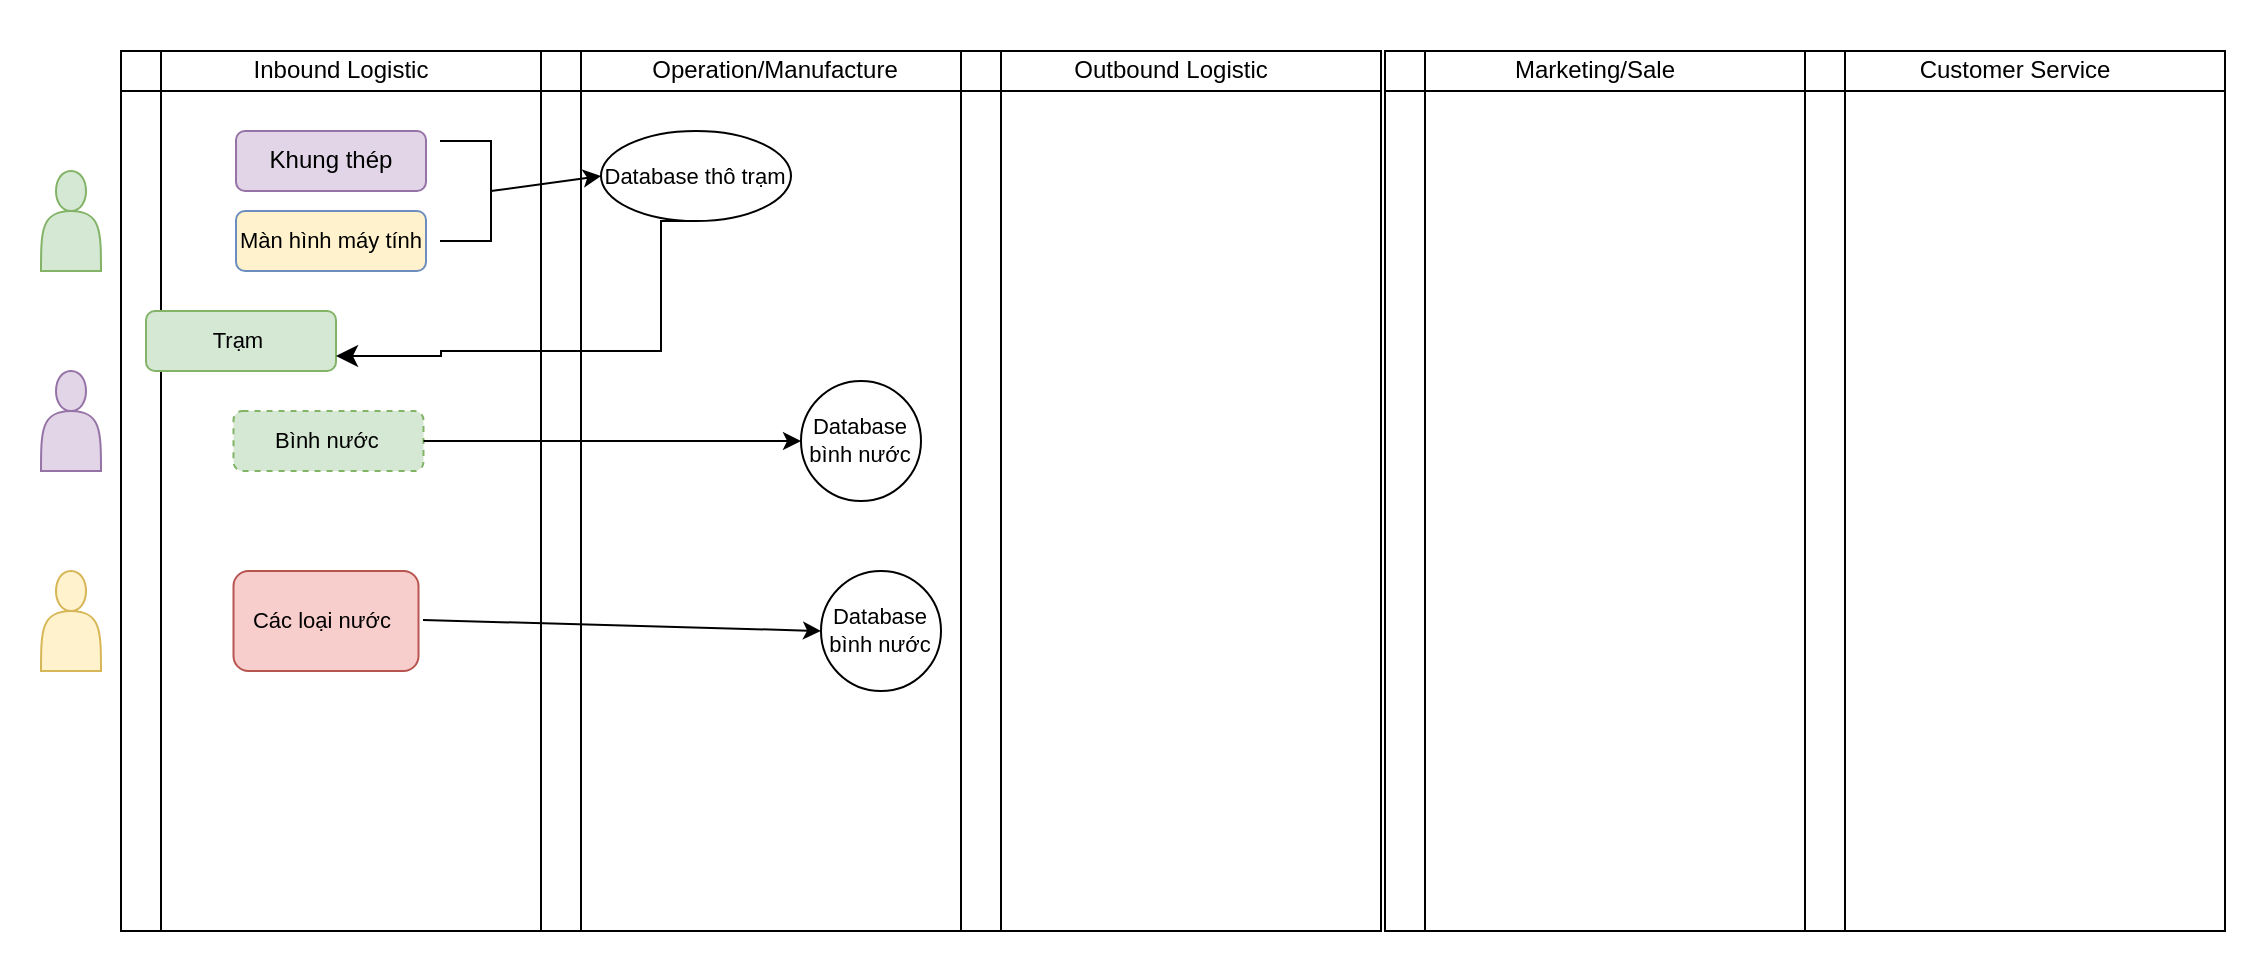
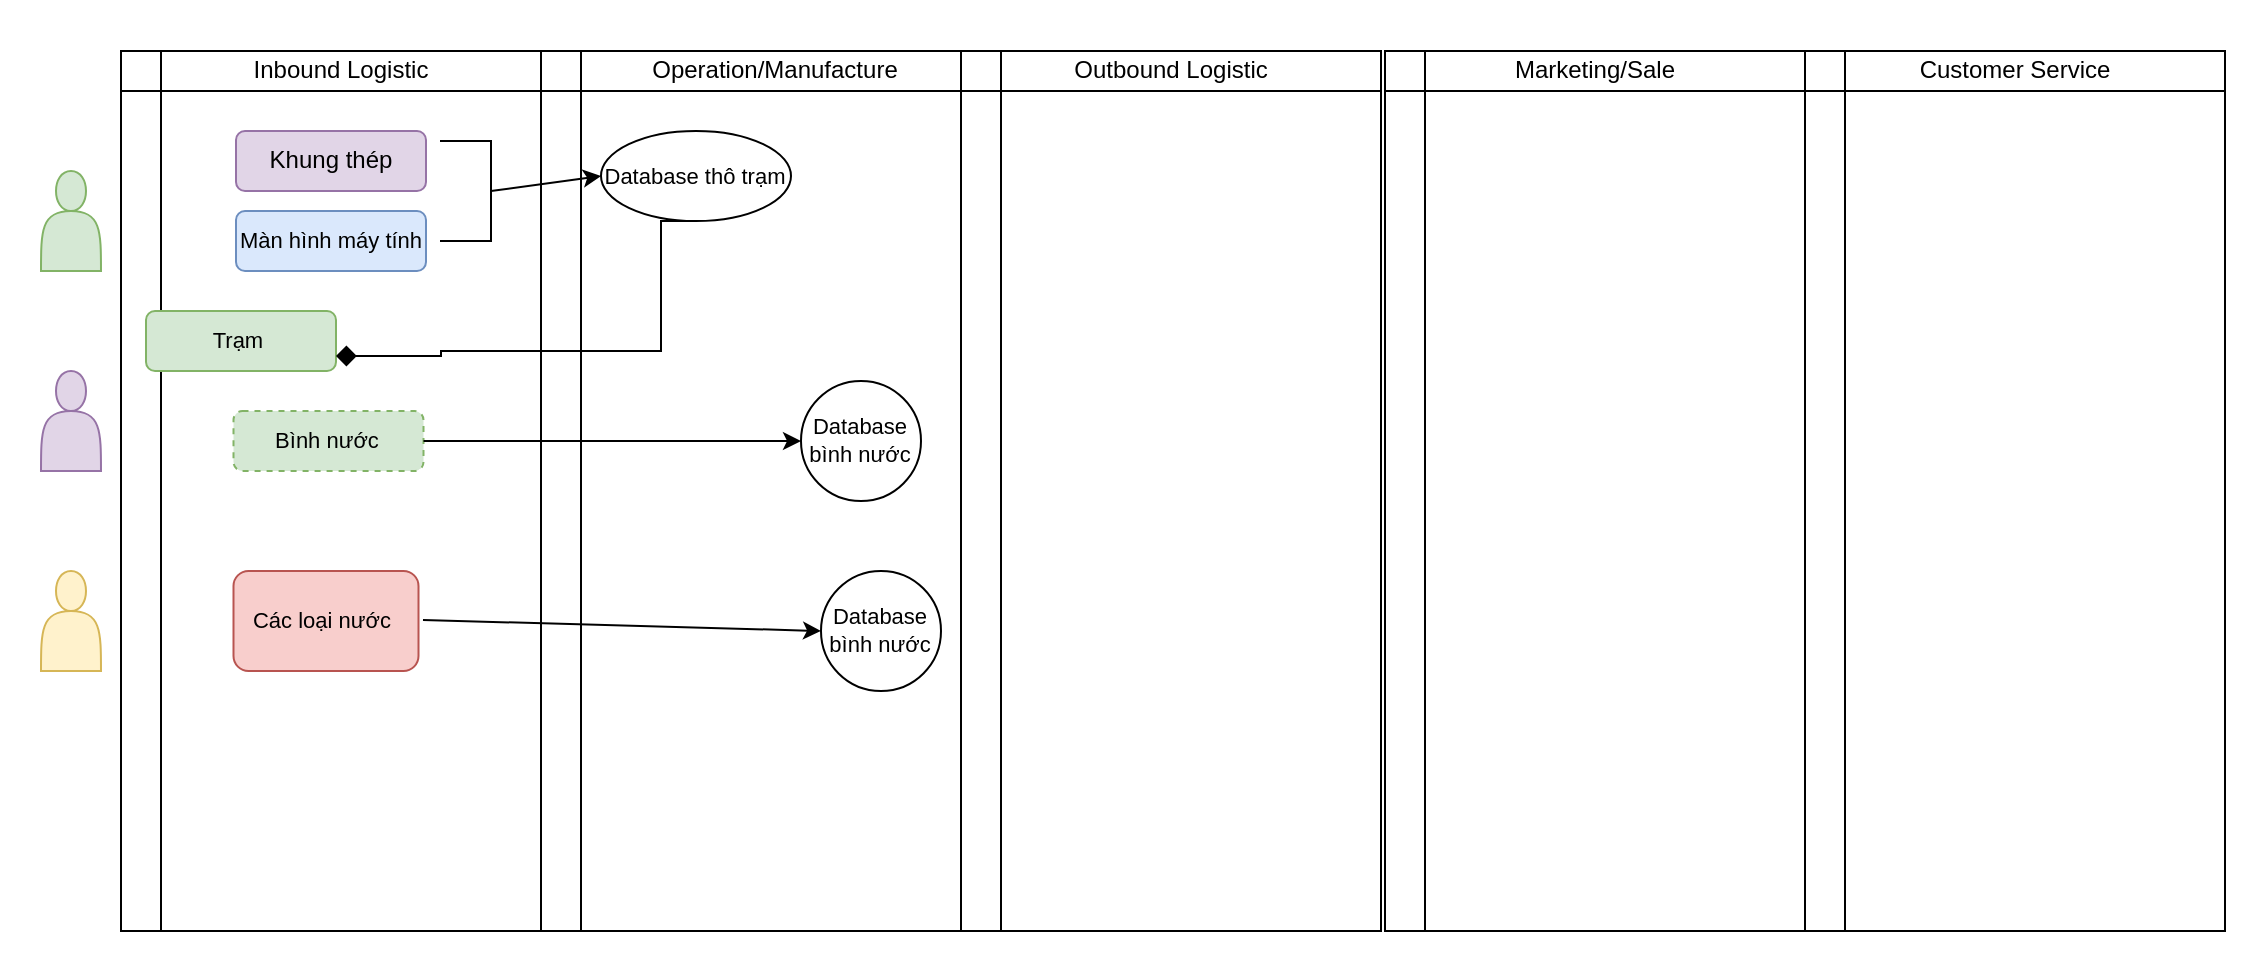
- <mxCell id="13" value="&lt;font style=&quot;font-size: 11px;&quot;&gt;Màn hình máy tính&lt;/font&gt;" style="rounded=1;whiteSpace=wrap;html=1;fillColor=#fff2cc;strokeColor=#6c8ebf;" vertex="1" parent="1"><mxGeometry x="117.5" y="105" width="95" height="30" as="geometry" /></mxCell>
+ <mxCell id="13" value="&lt;font style=&quot;font-size: 11px;&quot;&gt;Màn hình máy tính&lt;/font&gt;" style="rounded=1;whiteSpace=wrap;html=1;fillColor=#dae8fc;strokeColor=#6c8ebf;" vertex="1" parent="1"><mxGeometry x="117.5" y="105" width="95" height="30" as="geometry" /></mxCell>
- <mxCell id="20" value="" style="edgeStyle=segmentEdgeStyle;endArrow=classic;html=1;curved=0;rounded=0;endSize=8;startSize=8;entryX=1;entryY=0.75;entryDx=0;entryDy=0;exitX=0.5;exitY=1;exitDx=0;exitDy=0;" edge="1" parent="1" source="16" target="19"><mxGeometry width="50" height="50" relative="1" as="geometry"><mxPoint x="270" y="175" as="sourcePoint" /><mxPoint x="320" y="125" as="targetPoint" /><Array as="points"><mxPoint x="330" y="175" /><mxPoint x="220" y="175" /><mxPoint x="220" y="178" /></Array></mxGeometry></mxCell>
+ <mxCell id="20" value="" style="edgeStyle=segmentEdgeStyle;endArrow=diamond;html=1;curved=0;rounded=0;endSize=8;startSize=8;entryX=1;entryY=0.75;entryDx=0;entryDy=0;exitX=0.5;exitY=1;exitDx=0;exitDy=0;" edge="1" parent="1" source="16" target="19"><mxGeometry width="50" height="50" relative="1" as="geometry"><mxPoint x="270" y="175" as="sourcePoint" /><mxPoint x="320" y="125" as="targetPoint" /><Array as="points"><mxPoint x="330" y="175" /><mxPoint x="220" y="175" /><mxPoint x="220" y="178" /></Array></mxGeometry></mxCell>
